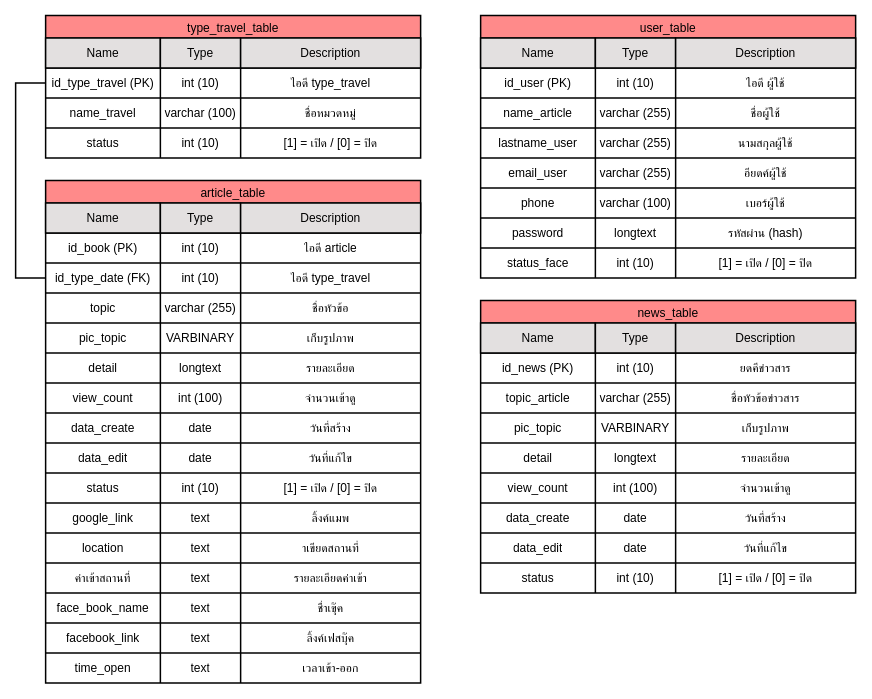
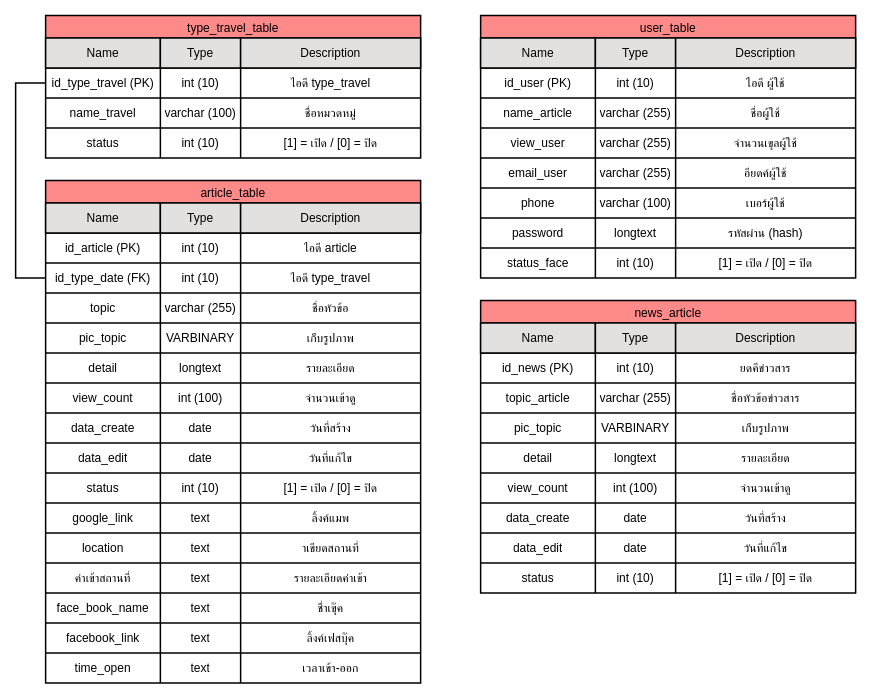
- <mxCell id="99" value="lastname_user" style="shape=partialRectangle;html=1;whiteSpace=wrap;connectable=0;strokeColor=inherit;overflow=hidden;fillColor=none;top=0;left=0;bottom=0;right=0;pointerEvents=1;fontSize=16;" vertex="1" parent="98"><mxGeometry width="153" height="40" as="geometry"><mxRectangle width="153" height="40" as="alternateBounds" /></mxGeometry></mxCell>
+ <mxCell id="99" value="view_user" style="shape=partialRectangle;html=1;whiteSpace=wrap;connectable=0;strokeColor=inherit;overflow=hidden;fillColor=none;top=0;left=0;bottom=0;right=0;pointerEvents=1;fontSize=16;" vertex="1" parent="98"><mxGeometry width="153" height="40" as="geometry"><mxRectangle width="153" height="40" as="alternateBounds" /></mxGeometry></mxCell>
- <mxCell id="101" value="นามสกุลผู้ใช้" style="shape=partialRectangle;html=1;whiteSpace=wrap;connectable=0;strokeColor=inherit;overflow=hidden;fillColor=none;top=0;left=0;bottom=0;right=0;pointerEvents=1;fontSize=16;" vertex="1" parent="98"><mxGeometry x="260" width="240" height="40" as="geometry"><mxRectangle width="240" height="40" as="alternateBounds" /></mxGeometry></mxCell>
+ <mxCell id="101" value="จำนวนเขุลผู้ใช้" style="shape=partialRectangle;html=1;whiteSpace=wrap;connectable=0;strokeColor=inherit;overflow=hidden;fillColor=none;top=0;left=0;bottom=0;right=0;pointerEvents=1;fontSize=16;" vertex="1" parent="98"><mxGeometry x="260" width="240" height="40" as="geometry"><mxRectangle width="240" height="40" as="alternateBounds" /></mxGeometry></mxCell>
- <mxCell id="25" value="id_book&lt;span style=&quot;background-color: initial;&quot;&gt;&amp;nbsp;(PK)&lt;/span&gt;" style="shape=partialRectangle;html=1;whiteSpace=wrap;connectable=0;strokeColor=inherit;overflow=hidden;fillColor=none;top=0;left=0;bottom=0;right=0;pointerEvents=1;fontSize=16;" vertex="1" parent="24"><mxGeometry width="153" height="40" as="geometry"><mxRectangle width="153" height="40" as="alternateBounds" /></mxGeometry></mxCell>
+ <mxCell id="25" value="id_article&lt;span style=&quot;background-color: initial;&quot;&gt;&amp;nbsp;(PK)&lt;/span&gt;" style="shape=partialRectangle;html=1;whiteSpace=wrap;connectable=0;strokeColor=inherit;overflow=hidden;fillColor=none;top=0;left=0;bottom=0;right=0;pointerEvents=1;fontSize=16;" vertex="1" parent="24"><mxGeometry width="153" height="40" as="geometry"><mxRectangle width="153" height="40" as="alternateBounds" /></mxGeometry></mxCell>
- <mxCell id="118" value="news_table" style="shape=table;startSize=30;container=1;collapsible=0;childLayout=tableLayout;strokeColor=#000000;fontSize=16;strokeWidth=2;fillColor=#ff8a8a;" vertex="1" parent="1"><mxGeometry x="640" y="400" width="500.0" height="390.0" as="geometry" /></mxCell>
+ <mxCell id="118" value="news_article" style="shape=table;startSize=30;container=1;collapsible=0;childLayout=tableLayout;strokeColor=#000000;fontSize=16;strokeWidth=2;fillColor=#ff8a8a;" vertex="1" parent="1"><mxGeometry x="640" y="400" width="500.0" height="390.0" as="geometry" /></mxCell>
